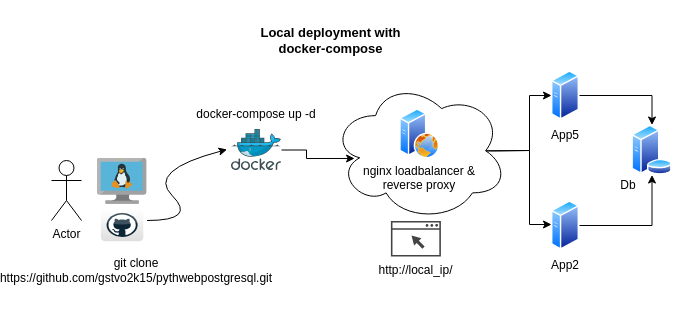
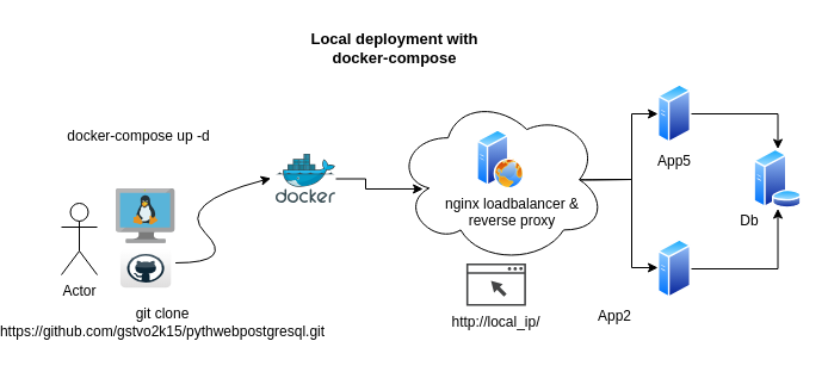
- <mxCell id="7" value="docker-compose up -d" style="text;html=1;align=center;verticalAlign=middle;whiteSpace=wrap;rounded=0;" vertex="1" parent="1"><mxGeometry x="161.2" y="99.5" width="147.6" height="29.5" as="geometry" /></mxCell>
+ <mxCell id="7" value="docker-compose up -d" style="text;html=1;align=center;verticalAlign=middle;whiteSpace=wrap;rounded=0;" vertex="1" parent="1"><mxGeometry x="21.2" y="99.5" width="147.6" height="29.5" as="geometry" /></mxCell>
- <mxCell id="12" value="&lt;div&gt;nginx loadbalancer &amp;amp; reverse proxy&lt;/div&gt;&lt;div&gt;&lt;br&gt;&lt;/div&gt;" style="text;html=1;align=center;verticalAlign=middle;whiteSpace=wrap;rounded=0;" vertex="1" parent="10"><mxGeometry x="14.3" y="90" width="147.6" height="29.5" as="geometry" /></mxCell>
+ <mxCell id="12" value="&lt;div&gt;nginx loadbalancer &amp;amp; reverse proxy&lt;/div&gt;&lt;div&gt;&lt;br&gt;&lt;/div&gt;" style="text;html=1;align=center;verticalAlign=middle;whiteSpace=wrap;rounded=0;" vertex="1" parent="10"><mxGeometry x="24.3" y="90" width="147.6" height="29.5" as="geometry" /></mxCell>
- <mxCell id="3" value="Actor" style="shape=umlActor;verticalLabelPosition=bottom;verticalAlign=top;html=1;outlineConnect=0;" vertex="1" parent="1"><mxGeometry x="30" y="160" width="30" height="60" as="geometry" /></mxCell>
+ <mxCell id="3" value="Actor" style="shape=umlActor;verticalLabelPosition=bottom;verticalAlign=top;html=1;outlineConnect=0;" vertex="1" parent="1"><mxGeometry x="30" y="170" width="30" height="60" as="geometry" /></mxCell>
- <mxCell id="21" value="App2" style="text;html=1;align=center;verticalAlign=middle;whiteSpace=wrap;rounded=0;" vertex="1" parent="1"><mxGeometry x="520.2" y="250" width="47.6" height="29.5" as="geometry" /></mxCell>
+ <mxCell id="21" value="App2" style="text;html=1;align=center;verticalAlign=middle;whiteSpace=wrap;rounded=0;" vertex="1" parent="1"><mxGeometry x="470.2" y="250" width="47.6" height="29.5" as="geometry" /></mxCell>
